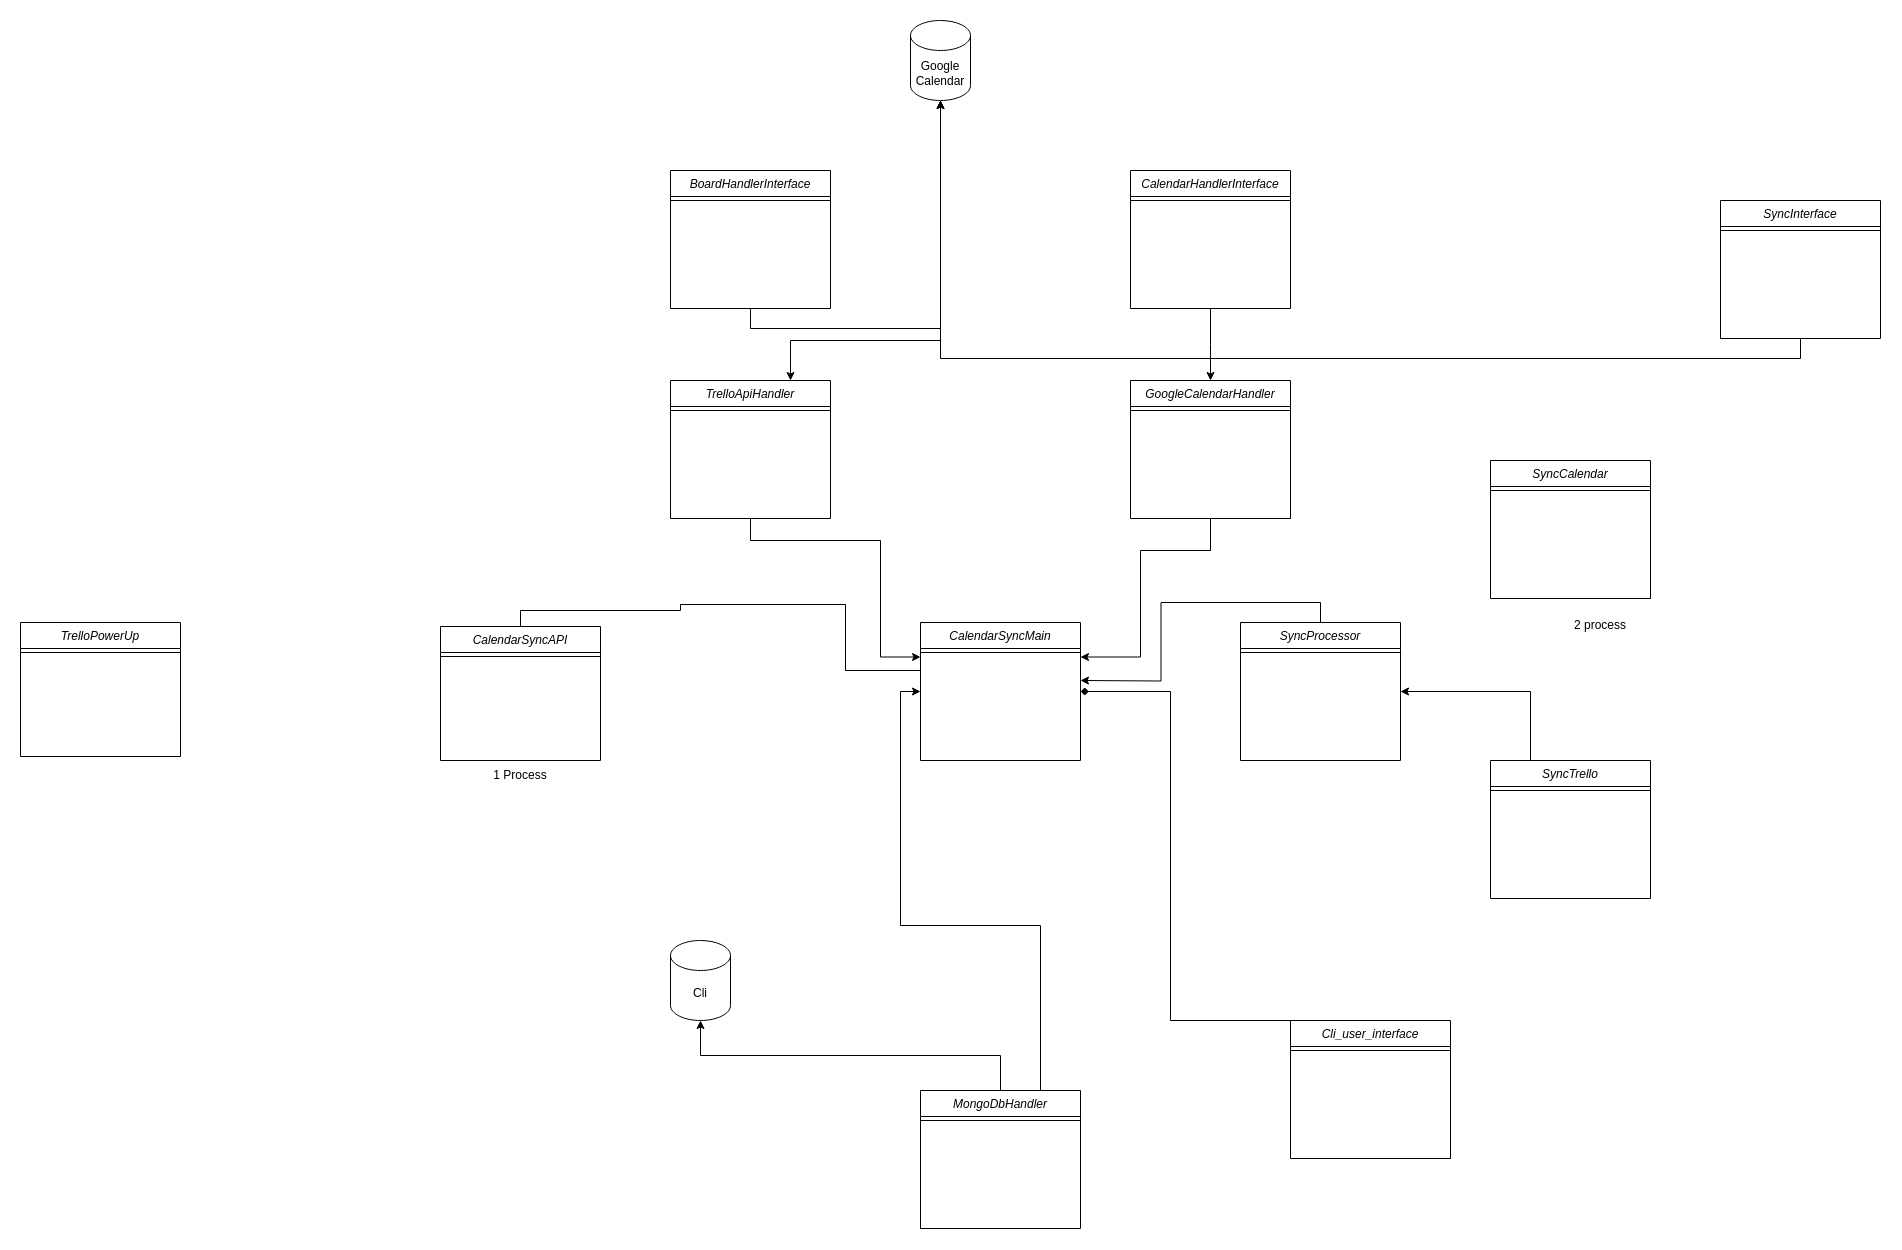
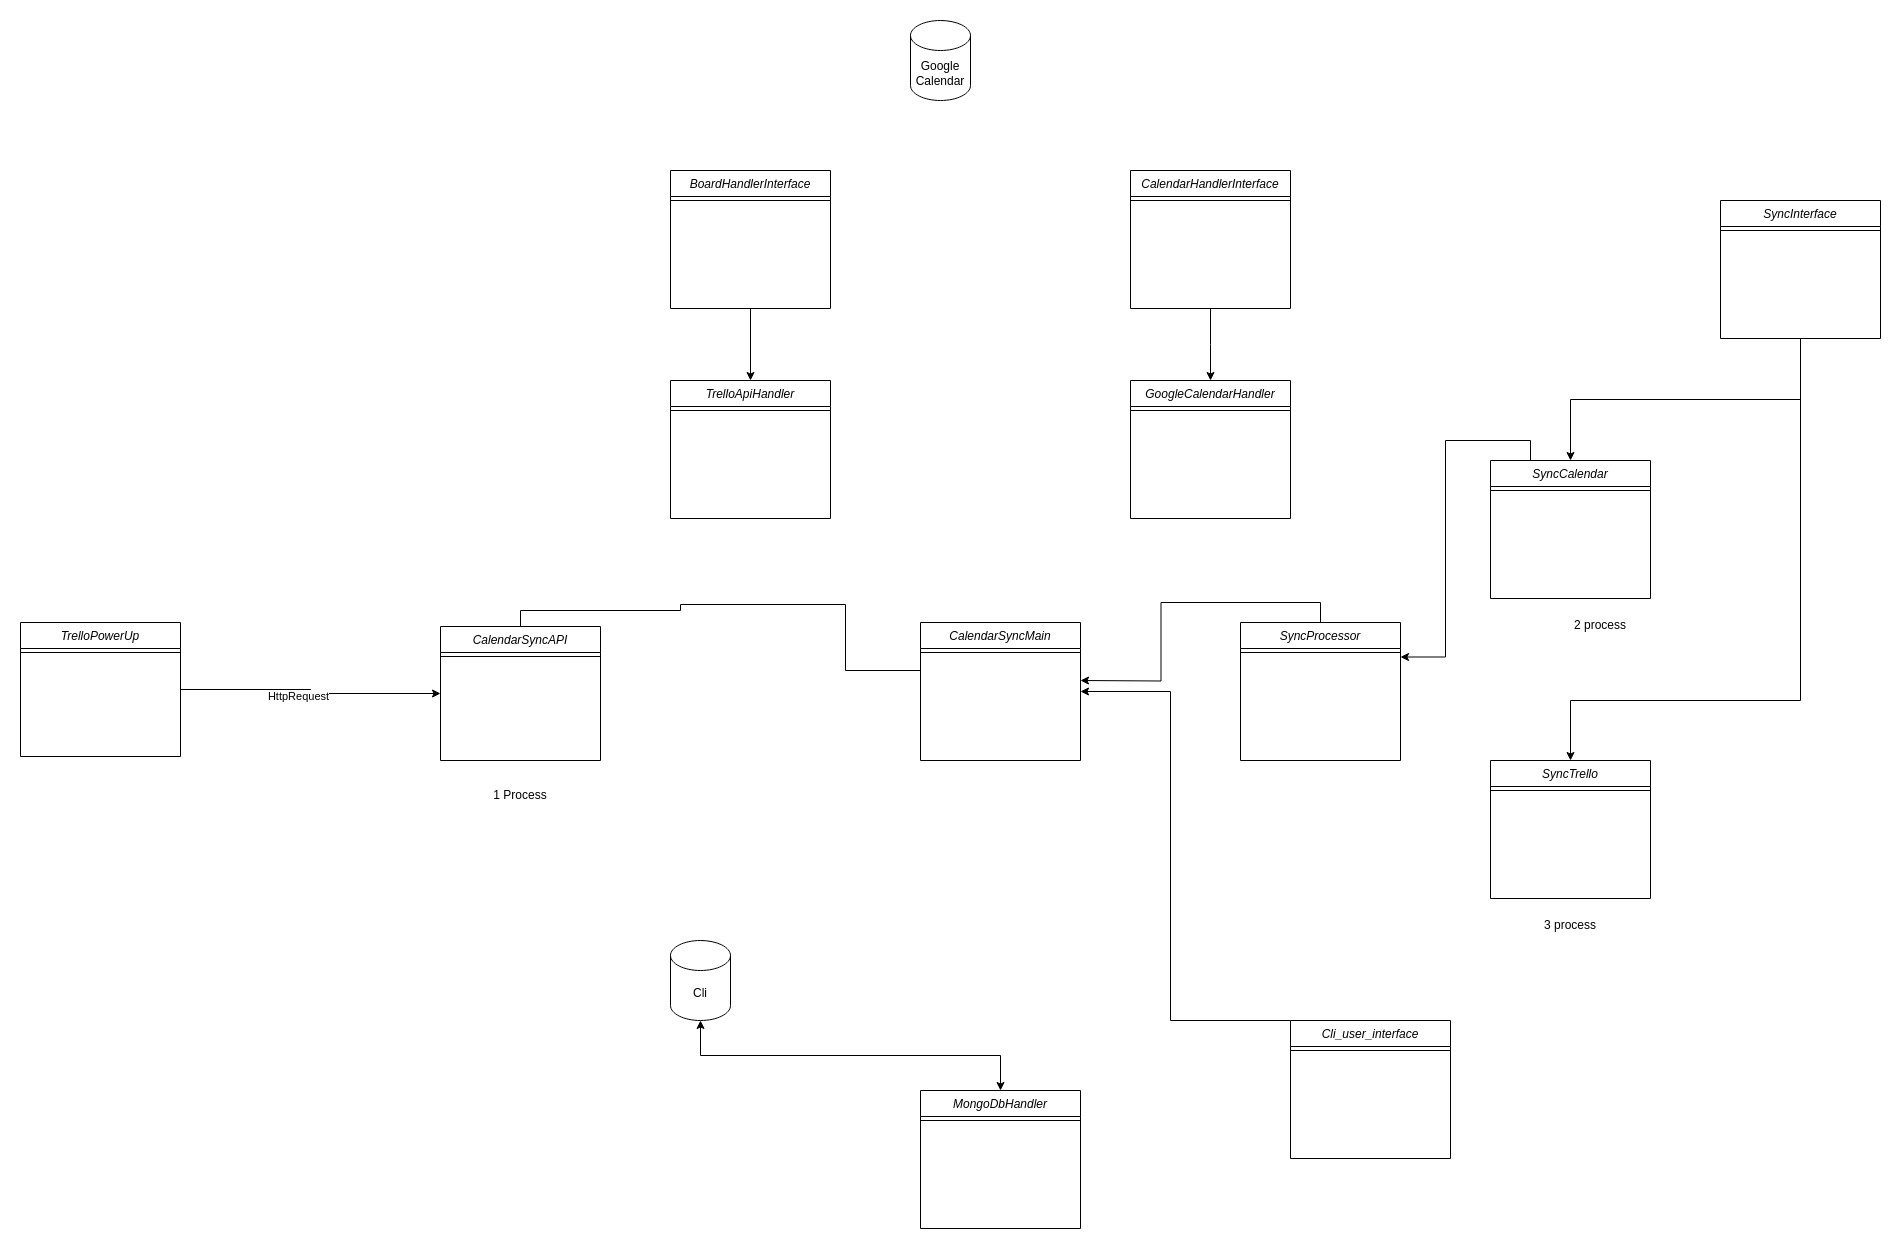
- <mxCell id="8" style="edgeStyle=orthogonalEdgeStyle;rounded=0;orthogonalLoop=1;jettySize=auto;html=1;exitX=0.5;exitY=1;exitDx=0;exitDy=0;" edge="1" parent="1" source="9" target="19"><mxGeometry relative="1" as="geometry" /></mxCell>
+ <mxCell id="8" style="edgeStyle=orthogonalEdgeStyle;rounded=0;orthogonalLoop=1;jettySize=auto;html=1;exitX=0.5;exitY=1;exitDx=0;exitDy=0;entryX=0.5;entryY=0;entryDx=0;entryDy=0;" edge="1" parent="1" source="9" target="3"><mxGeometry relative="1" as="geometry" /></mxCell>
- <mxCell id="20" style="edgeStyle=orthogonalEdgeStyle;rounded=0;orthogonalLoop=1;jettySize=auto;html=1;exitX=0.75;exitY=0;exitDx=0;exitDy=0;entryX=0.5;entryY=1;entryDx=0;entryDy=0;entryPerimeter=0;startArrow=classic;startFill=1;" edge="1" parent="1" source="3" target="19"><mxGeometry relative="1" as="geometry"><Array as="points"><mxPoint x="790" y="340" /><mxPoint x="940" y="340" /></Array></mxGeometry></mxCell>
- <mxCell id="42" style="edgeStyle=orthogonalEdgeStyle;rounded=0;orthogonalLoop=1;jettySize=auto;html=1;exitX=0.5;exitY=1;exitDx=0;exitDy=0;" edge="1" parent="1" source="44" target="19"><mxGeometry relative="1" as="geometry" /></mxCell>
+ <mxCell id="42" style="edgeStyle=orthogonalEdgeStyle;rounded=0;orthogonalLoop=1;jettySize=auto;html=1;exitX=0.5;exitY=1;exitDx=0;exitDy=0;entryX=0.5;entryY=0;entryDx=0;entryDy=0;" edge="1" parent="1" source="44" target="34"><mxGeometry relative="1" as="geometry" /></mxCell>
+ <mxCell id="33" style="edgeStyle=orthogonalEdgeStyle;rounded=0;orthogonalLoop=1;jettySize=auto;html=1;exitX=0.25;exitY=0;exitDx=0;exitDy=0;entryX=1;entryY=0.25;entryDx=0;entryDy=0;" edge="1" parent="1" source="34" target="28"><mxGeometry relative="1" as="geometry" /></mxCell>
- <mxCell id="2" style="edgeStyle=orthogonalEdgeStyle;rounded=0;orthogonalLoop=1;jettySize=auto;html=1;exitX=0.5;exitY=1;exitDx=0;exitDy=0;entryX=0;entryY=0.25;entryDx=0;entryDy=0;" edge="1" parent="1" source="3" target="21"><mxGeometry relative="1" as="geometry"><Array as="points"><mxPoint x="750" y="540" /><mxPoint x="880" y="540" /><mxPoint x="880" y="657" /></Array></mxGeometry></mxCell>
- <mxCell id="11" style="edgeStyle=orthogonalEdgeStyle;rounded=0;orthogonalLoop=1;jettySize=auto;html=1;exitX=0.5;exitY=1;exitDx=0;exitDy=0;entryX=1;entryY=0.25;entryDx=0;entryDy=0;" edge="1" parent="1" source="12" target="21"><mxGeometry relative="1" as="geometry"><Array as="points"><mxPoint x="1210" y="550" /><mxPoint x="1140" y="550" /><mxPoint x="1140" y="657" /></Array></mxGeometry></mxCell>
+ <mxCell id="23" style="edgeStyle=orthogonalEdgeStyle;rounded=0;orthogonalLoop=1;jettySize=auto;html=1;exitX=1;exitY=0.5;exitDx=0;exitDy=0;entryX=0;entryY=0.5;entryDx=0;entryDy=0;" edge="1" parent="1" source="25" target="31"><mxGeometry relative="1" as="geometry" /></mxCell>
+ <mxCell id="24" value="HttpRequest" style="edgeLabel;html=1;align=center;verticalAlign=middle;resizable=0;points=[];" vertex="1" connectable="0" parent="23"><mxGeometry x="-0.113" y="-6" relative="1" as="geometry"><mxPoint as="offset" /></mxGeometry></mxCell>
- <mxCell id="46" style="edgeStyle=orthogonalEdgeStyle;rounded=0;orthogonalLoop=1;jettySize=auto;html=1;exitX=0.5;exitY=0;exitDx=0;exitDy=0;entryX=1;entryY=0.5;entryDx=0;entryDy=0;endArrow=diamond;" edge="1" parent="1" source="47" target="21"><mxGeometry relative="1" as="geometry"><Array as="points"><mxPoint x="1170" y="1020" /><mxPoint x="1170" y="691" /></Array></mxGeometry></mxCell>
+ <mxCell id="46" style="edgeStyle=orthogonalEdgeStyle;rounded=0;orthogonalLoop=1;jettySize=auto;html=1;exitX=0.5;exitY=0;exitDx=0;exitDy=0;entryX=1;entryY=0.5;entryDx=0;entryDy=0;" edge="1" parent="1" source="47" target="21"><mxGeometry relative="1" as="geometry"><Array as="points"><mxPoint x="1170" y="1020" /><mxPoint x="1170" y="691" /></Array></mxGeometry></mxCell>
- <mxCell id="36" style="edgeStyle=orthogonalEdgeStyle;rounded=0;orthogonalLoop=1;jettySize=auto;html=1;exitX=0.25;exitY=0;exitDx=0;exitDy=0;entryX=1;entryY=0.5;entryDx=0;entryDy=0;" edge="1" parent="1" source="37" target="28"><mxGeometry relative="1" as="geometry" /></mxCell>
+ <mxCell id="43" style="edgeStyle=orthogonalEdgeStyle;rounded=0;orthogonalLoop=1;jettySize=auto;html=1;exitX=0.5;exitY=1;exitDx=0;exitDy=0;entryX=0.5;entryY=0;entryDx=0;entryDy=0;" edge="1" parent="1" source="44" target="37"><mxGeometry relative="1" as="geometry"><Array as="points"><mxPoint x="1800" y="700" /><mxPoint x="1570" y="700" /></Array></mxGeometry></mxCell>
- <mxCell id="39" value="1 Process" style="text;html=1;strokeColor=none;fillColor=none;align=center;verticalAlign=middle;whiteSpace=wrap;rounded=0;" vertex="1" parent="1"><mxGeometry x="490" y="760" width="60" height="30" as="geometry" /></mxCell>
+ <mxCell id="39" value="1 Process" style="text;html=1;strokeColor=none;fillColor=none;align=center;verticalAlign=middle;whiteSpace=wrap;rounded=0;" vertex="1" parent="1"><mxGeometry x="490" y="780" width="60" height="30" as="geometry" /></mxCell>
- <mxCell id="14" style="edgeStyle=orthogonalEdgeStyle;rounded=0;orthogonalLoop=1;jettySize=auto;html=1;exitX=0.75;exitY=0;exitDx=0;exitDy=0;entryX=0;entryY=0.5;entryDx=0;entryDy=0;" edge="1" parent="1" source="15" target="21"><mxGeometry relative="1" as="geometry" /></mxCell>
+ <mxCell id="41" value="3 process" style="text;html=1;strokeColor=none;fillColor=none;align=center;verticalAlign=middle;whiteSpace=wrap;rounded=0;" vertex="1" parent="1"><mxGeometry x="1540" y="910" width="60" height="30" as="geometry" /></mxCell>
- <mxCell id="17" style="edgeStyle=orthogonalEdgeStyle;rounded=0;orthogonalLoop=1;jettySize=auto;html=1;exitX=0.5;exitY=1;exitDx=0;exitDy=0;exitPerimeter=0;entryX=0.5;entryY=0;entryDx=0;entryDy=0;startArrow=classic;startFill=1;endArrow=none;" edge="1" parent="1" source="18" target="15"><mxGeometry relative="1" as="geometry" /></mxCell>
+ <mxCell id="17" style="edgeStyle=orthogonalEdgeStyle;rounded=0;orthogonalLoop=1;jettySize=auto;html=1;exitX=0.5;exitY=1;exitDx=0;exitDy=0;exitPerimeter=0;entryX=0.5;entryY=0;entryDx=0;entryDy=0;startArrow=classic;startFill=1;" edge="1" parent="1" source="18" target="15"><mxGeometry relative="1" as="geometry" /></mxCell>
